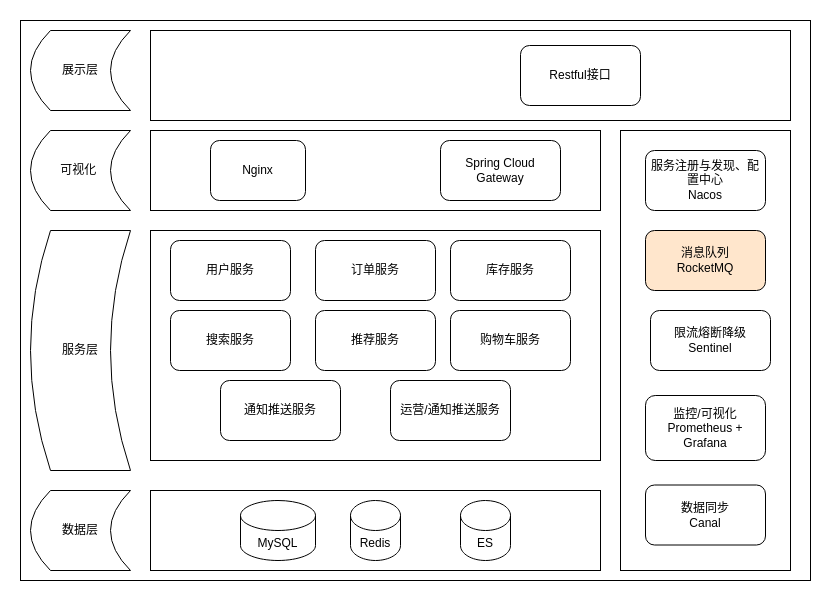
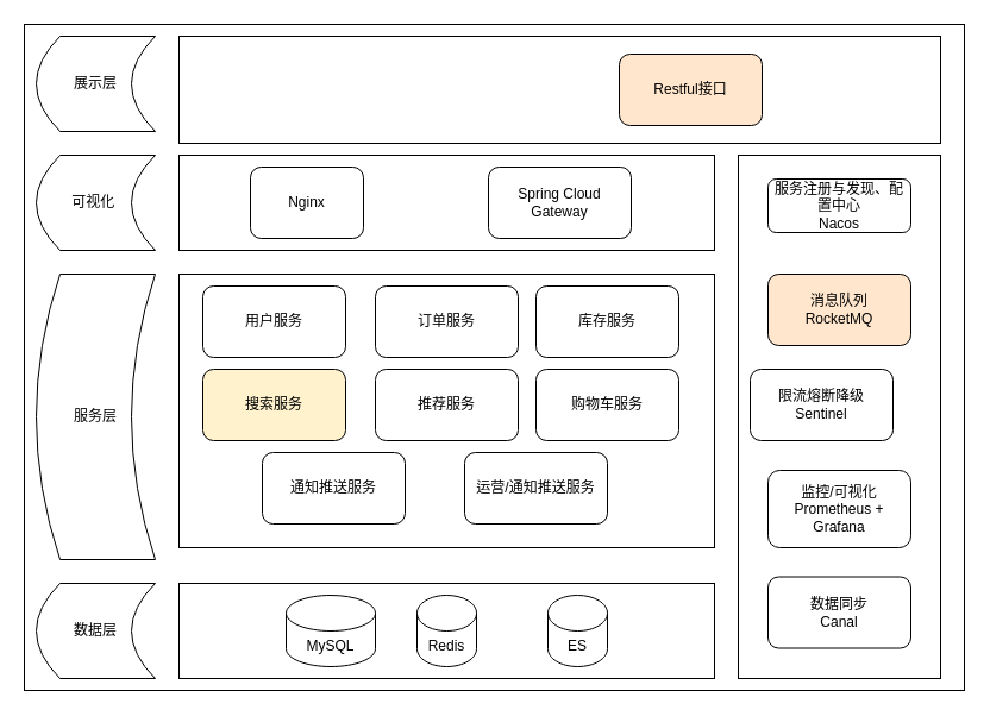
- <mxCell id="5" value="Restful接口" style="rounded=1;whiteSpace=wrap;html=1;" vertex="1" parent="1"><mxGeometry x="520" y="45" width="120" height="60" as="geometry" /></mxCell>
+ <mxCell id="5" value="Restful接口" style="rounded=1;whiteSpace=wrap;html=1;fillColor=#ffe6cc;" vertex="1" parent="1"><mxGeometry x="520" y="45" width="120" height="60" as="geometry" /></mxCell>
- <mxCell id="8" value="Spring Cloud Gateway" style="rounded=1;whiteSpace=wrap;html=1;" vertex="1" parent="1"><mxGeometry x="440" y="140" width="120" height="60" as="geometry" /></mxCell>
+ <mxCell id="8" value="Spring Cloud Gateway" style="rounded=1;whiteSpace=wrap;html=1;" vertex="1" parent="1"><mxGeometry x="410" y="140" width="120" height="60" as="geometry" /></mxCell>
- <mxCell id="20" value="服务注册与发现、配置中心&lt;div&gt;Nacos&lt;/div&gt;" style="rounded=1;whiteSpace=wrap;html=1;" vertex="1" parent="1"><mxGeometry x="645" y="150" width="120" height="60" as="geometry" /></mxCell>
+ <mxCell id="20" value="服务注册与发现、配置中心&lt;div&gt;Nacos&lt;/div&gt;" style="rounded=1;whiteSpace=wrap;html=1;" vertex="1" parent="1"><mxGeometry x="645" y="150" width="120" height="45" as="geometry" /></mxCell>
- <mxCell id="16" value="搜索服务" style="rounded=1;whiteSpace=wrap;html=1;" vertex="1" parent="1"><mxGeometry x="170" y="310" width="120" height="60" as="geometry" /></mxCell>
+ <mxCell id="16" value="搜索服务" style="rounded=1;whiteSpace=wrap;html=1;fillColor=#fff2cc;" vertex="1" parent="1"><mxGeometry x="170" y="310" width="120" height="60" as="geometry" /></mxCell>
- <mxCell id="27" value="限流熔断降级&lt;div&gt;Sentinel&lt;/div&gt;" style="rounded=1;whiteSpace=wrap;html=1;" vertex="1" parent="1"><mxGeometry x="650" y="310" width="120" height="60" as="geometry" /></mxCell>
+ <mxCell id="27" value="限流熔断降级&lt;div&gt;Sentinel&lt;/div&gt;" style="rounded=1;whiteSpace=wrap;html=1;" vertex="1" parent="1"><mxGeometry x="630" y="310" width="120" height="60" as="geometry" /></mxCell>
